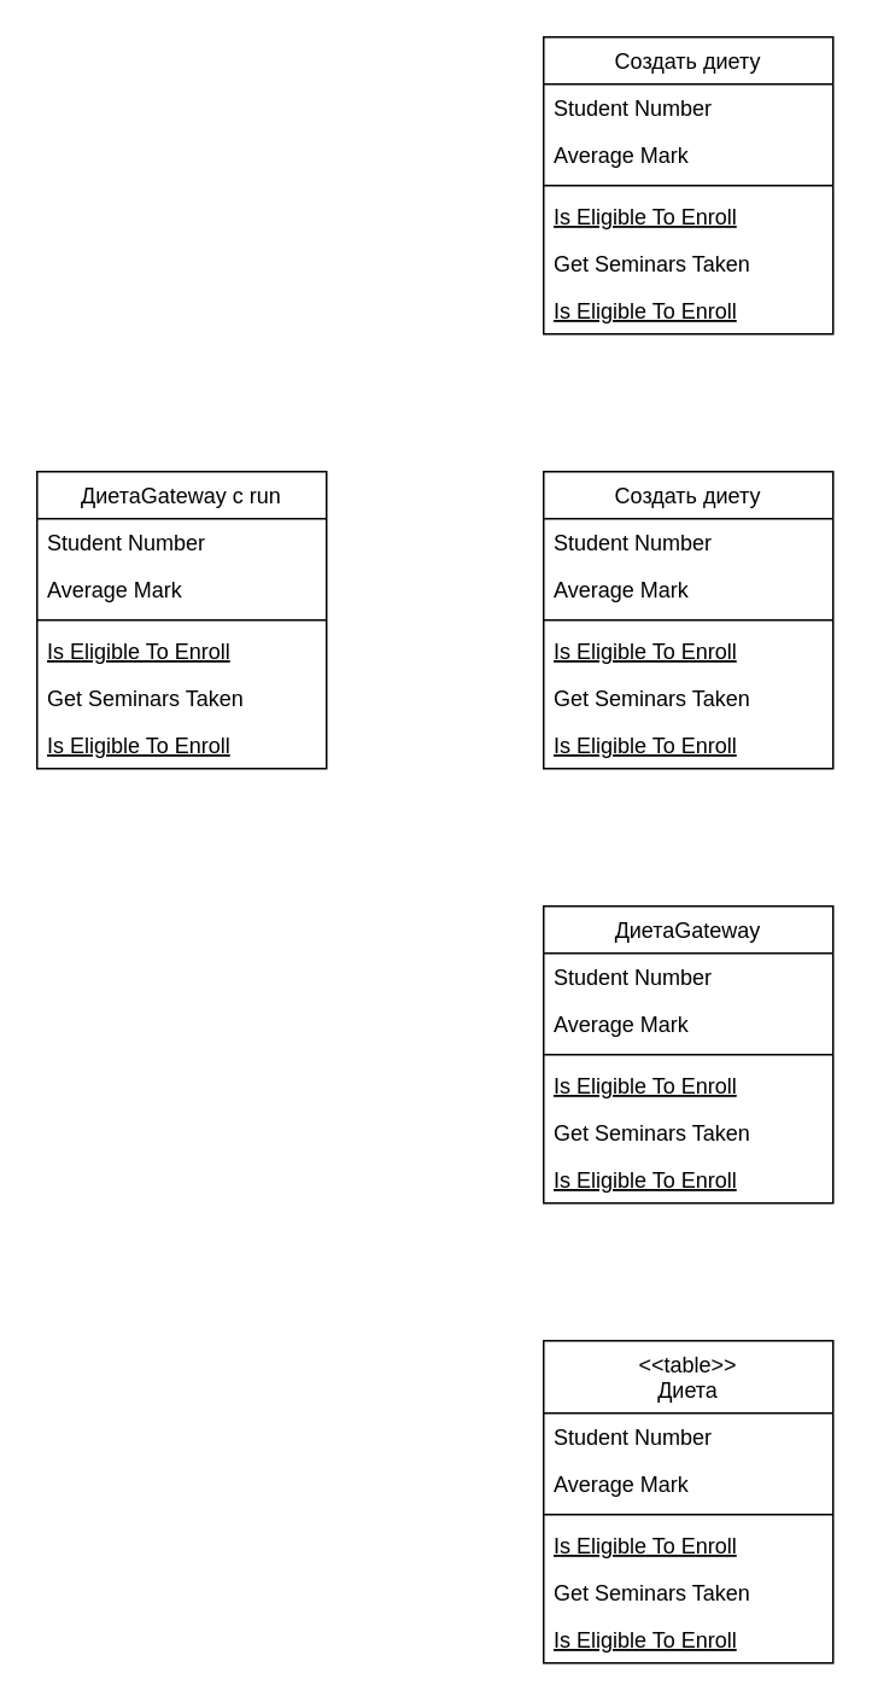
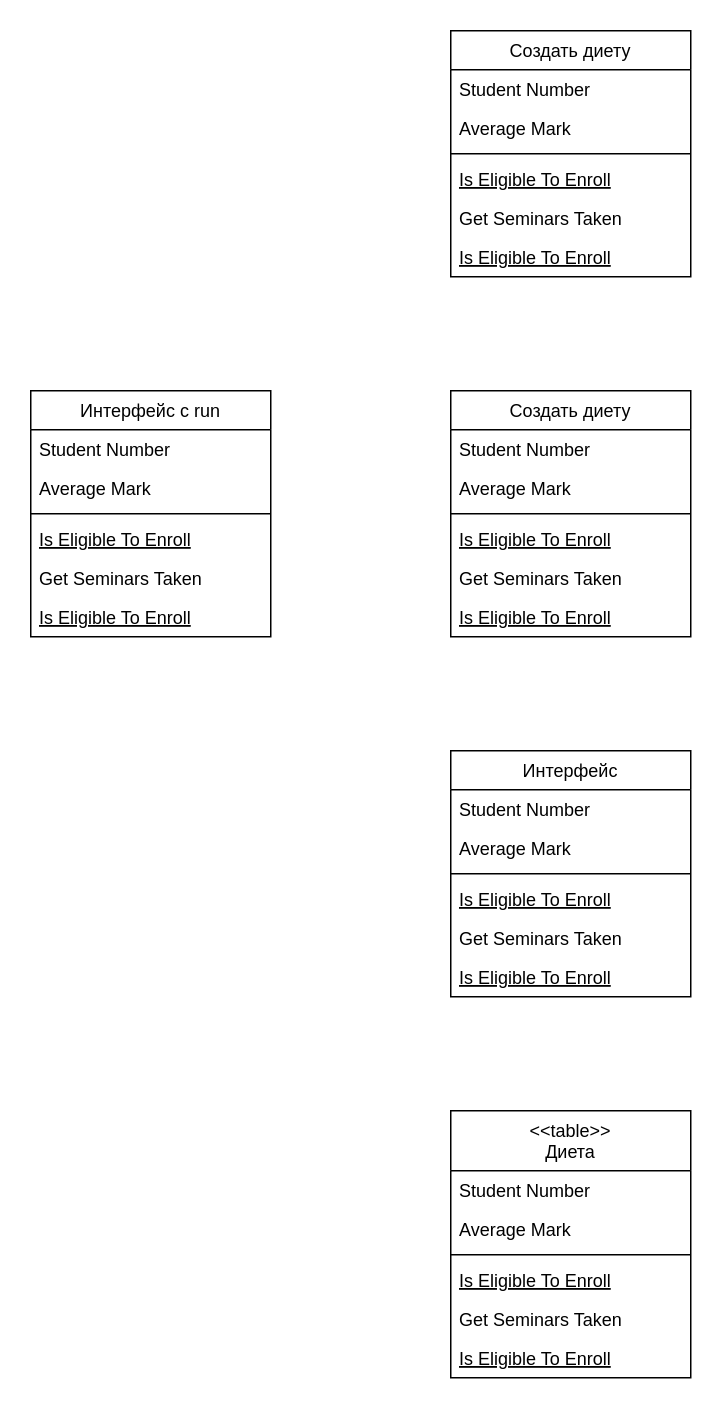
- <mxCell id="30" value="ДиетаGateway с run" style="swimlane;fontStyle=0;align=center;verticalAlign=top;childLayout=stackLayout;horizontal=1;startSize=26;horizontalStack=0;resizeParent=1;resizeLast=0;collapsible=1;marginBottom=0;rounded=0;shadow=0;strokeWidth=1;" vertex="1" parent="1"><mxGeometry x="20" y="260" width="160" height="164" as="geometry"><mxRectangle x="130" y="380" width="160" height="26" as="alternateBounds" /></mxGeometry></mxCell>
+ <mxCell id="30" value="Интерфейс с run" style="swimlane;fontStyle=0;align=center;verticalAlign=top;childLayout=stackLayout;horizontal=1;startSize=26;horizontalStack=0;resizeParent=1;resizeLast=0;collapsible=1;marginBottom=0;rounded=0;shadow=0;strokeWidth=1;" vertex="1" parent="1"><mxGeometry x="20" y="260" width="160" height="164" as="geometry"><mxRectangle x="130" y="380" width="160" height="26" as="alternateBounds" /></mxGeometry></mxCell>
- <mxCell id="2" value="ДиетаGateway" style="swimlane;fontStyle=0;align=center;verticalAlign=top;childLayout=stackLayout;horizontal=1;startSize=26;horizontalStack=0;resizeParent=1;resizeLast=0;collapsible=1;marginBottom=0;rounded=0;shadow=0;strokeWidth=1;" parent="1" vertex="1"><mxGeometry x="300" y="500" width="160" height="164" as="geometry"><mxRectangle x="130" y="380" width="160" height="26" as="alternateBounds" /></mxGeometry></mxCell>
+ <mxCell id="2" value="Интерфейс" style="swimlane;fontStyle=0;align=center;verticalAlign=top;childLayout=stackLayout;horizontal=1;startSize=26;horizontalStack=0;resizeParent=1;resizeLast=0;collapsible=1;marginBottom=0;rounded=0;shadow=0;strokeWidth=1;" parent="1" vertex="1"><mxGeometry x="300" y="500" width="160" height="164" as="geometry"><mxRectangle x="130" y="380" width="160" height="26" as="alternateBounds" /></mxGeometry></mxCell>
